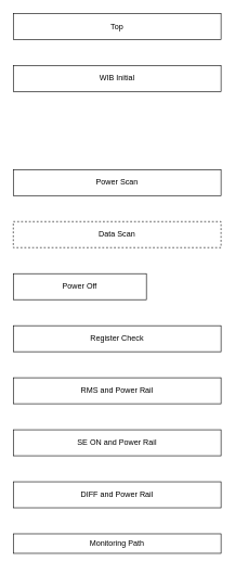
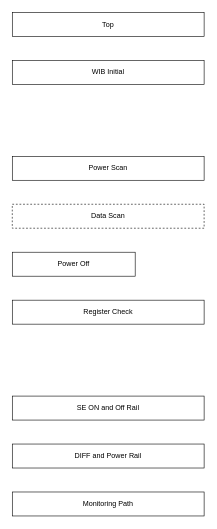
- <mxCell id="9" value="RMS and Power Rail" style="rounded=0;whiteSpace=wrap;html=1;" vertex="1" parent="1"><mxGeometry x="20" y="580" width="320" height="40" as="geometry" /></mxCell>
- <mxCell id="8" value="SE ON and Power Rail" style="rounded=0;whiteSpace=wrap;html=1;" vertex="1" parent="1"><mxGeometry x="20" y="660" width="320" height="40" as="geometry" /></mxCell>
+ <mxCell id="8" value="SE ON and Off Rail" style="rounded=0;whiteSpace=wrap;html=1;" vertex="1" parent="1"><mxGeometry x="20" y="660" width="320" height="40" as="geometry" /></mxCell>
- <mxCell id="11" value="Monitoring Path" style="rounded=0;whiteSpace=wrap;html=1;" vertex="1" parent="1"><mxGeometry x="20" y="820" width="320" height="30" as="geometry" /></mxCell>
+ <mxCell id="11" value="Monitoring Path" style="rounded=0;whiteSpace=wrap;html=1;" vertex="1" parent="1"><mxGeometry x="20" y="820" width="320" height="40" as="geometry" /></mxCell>
